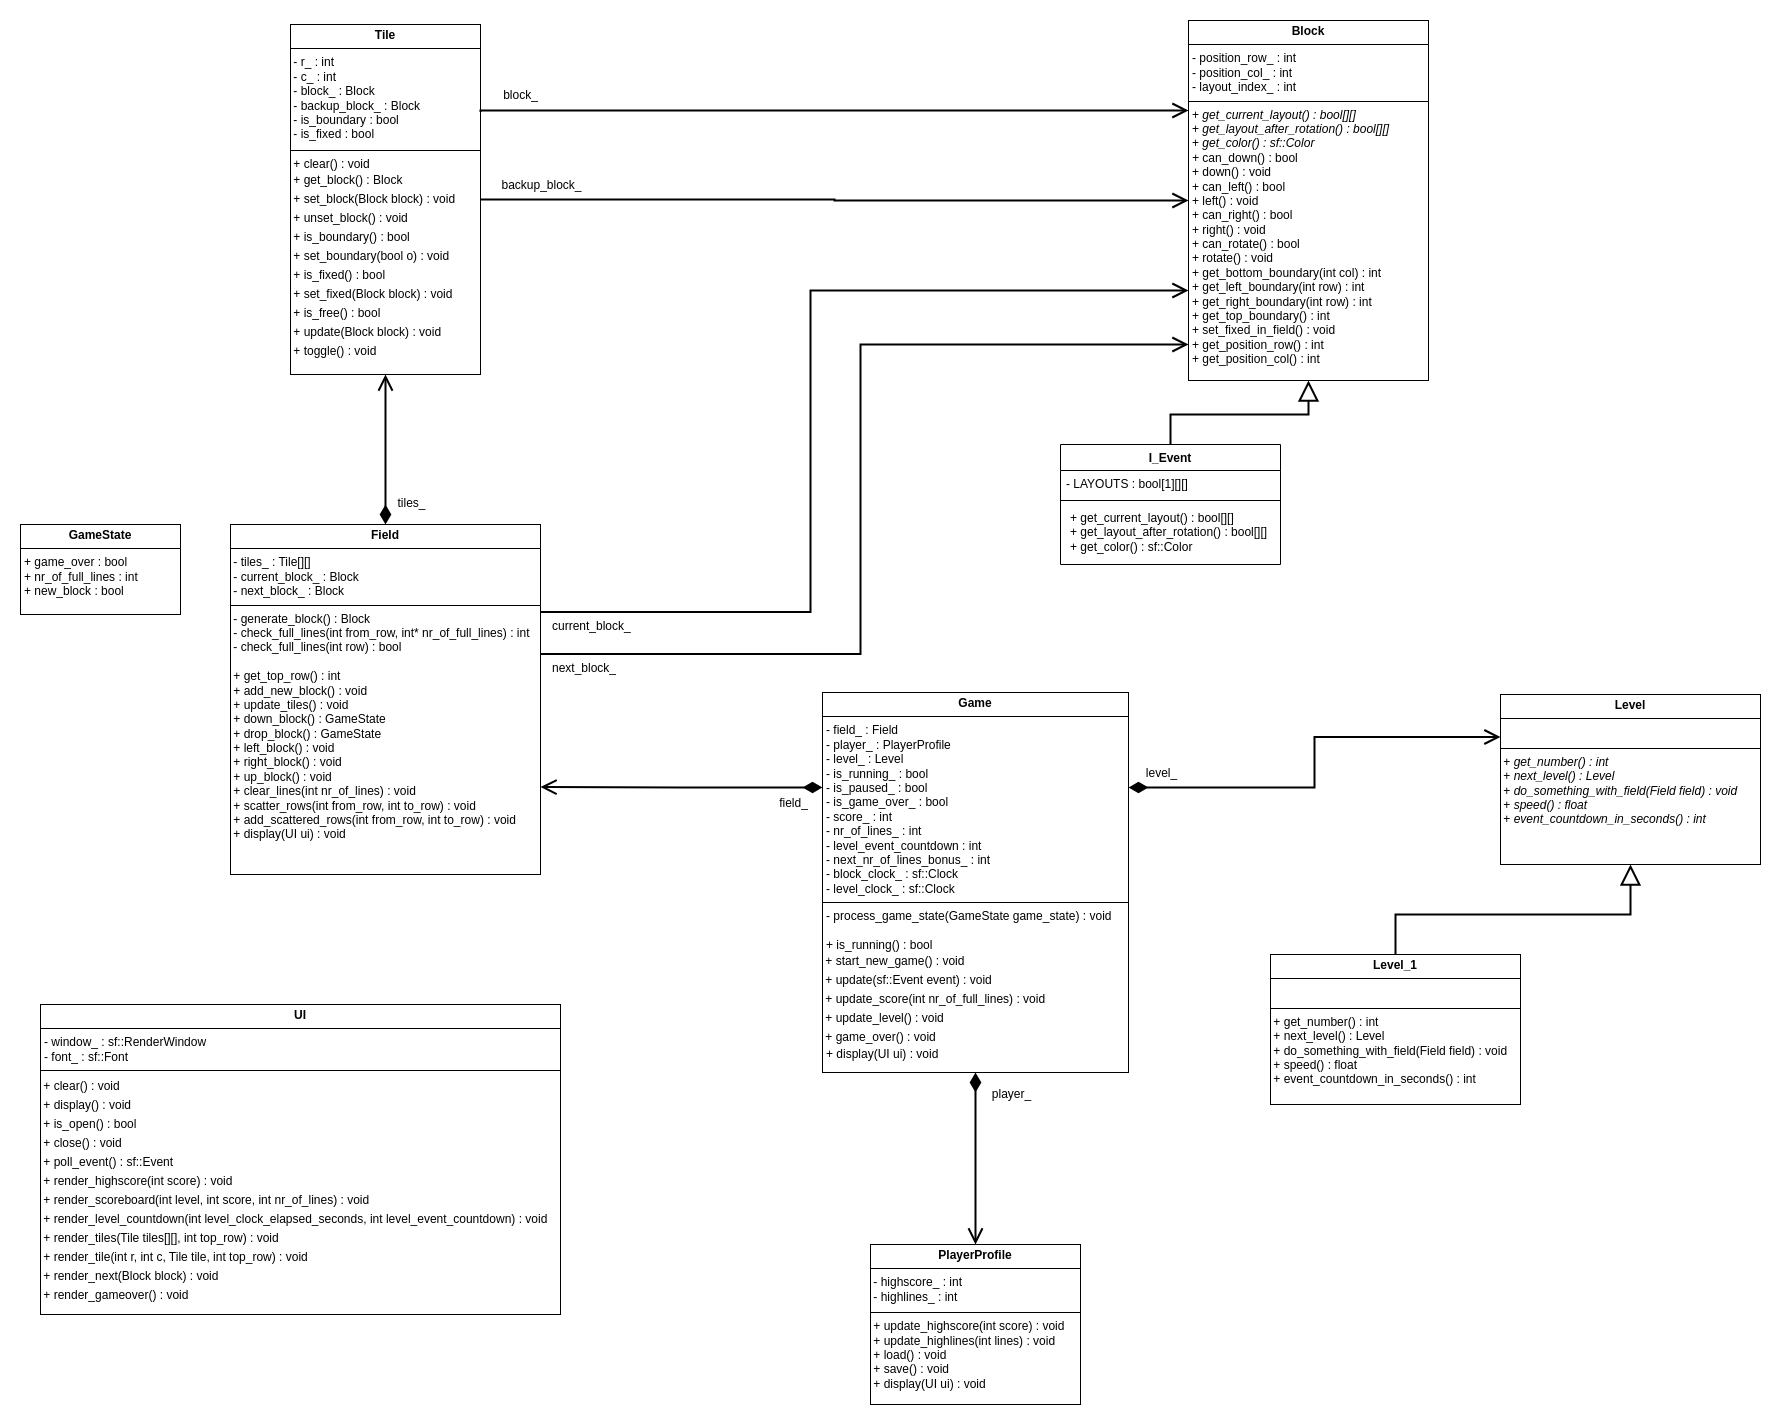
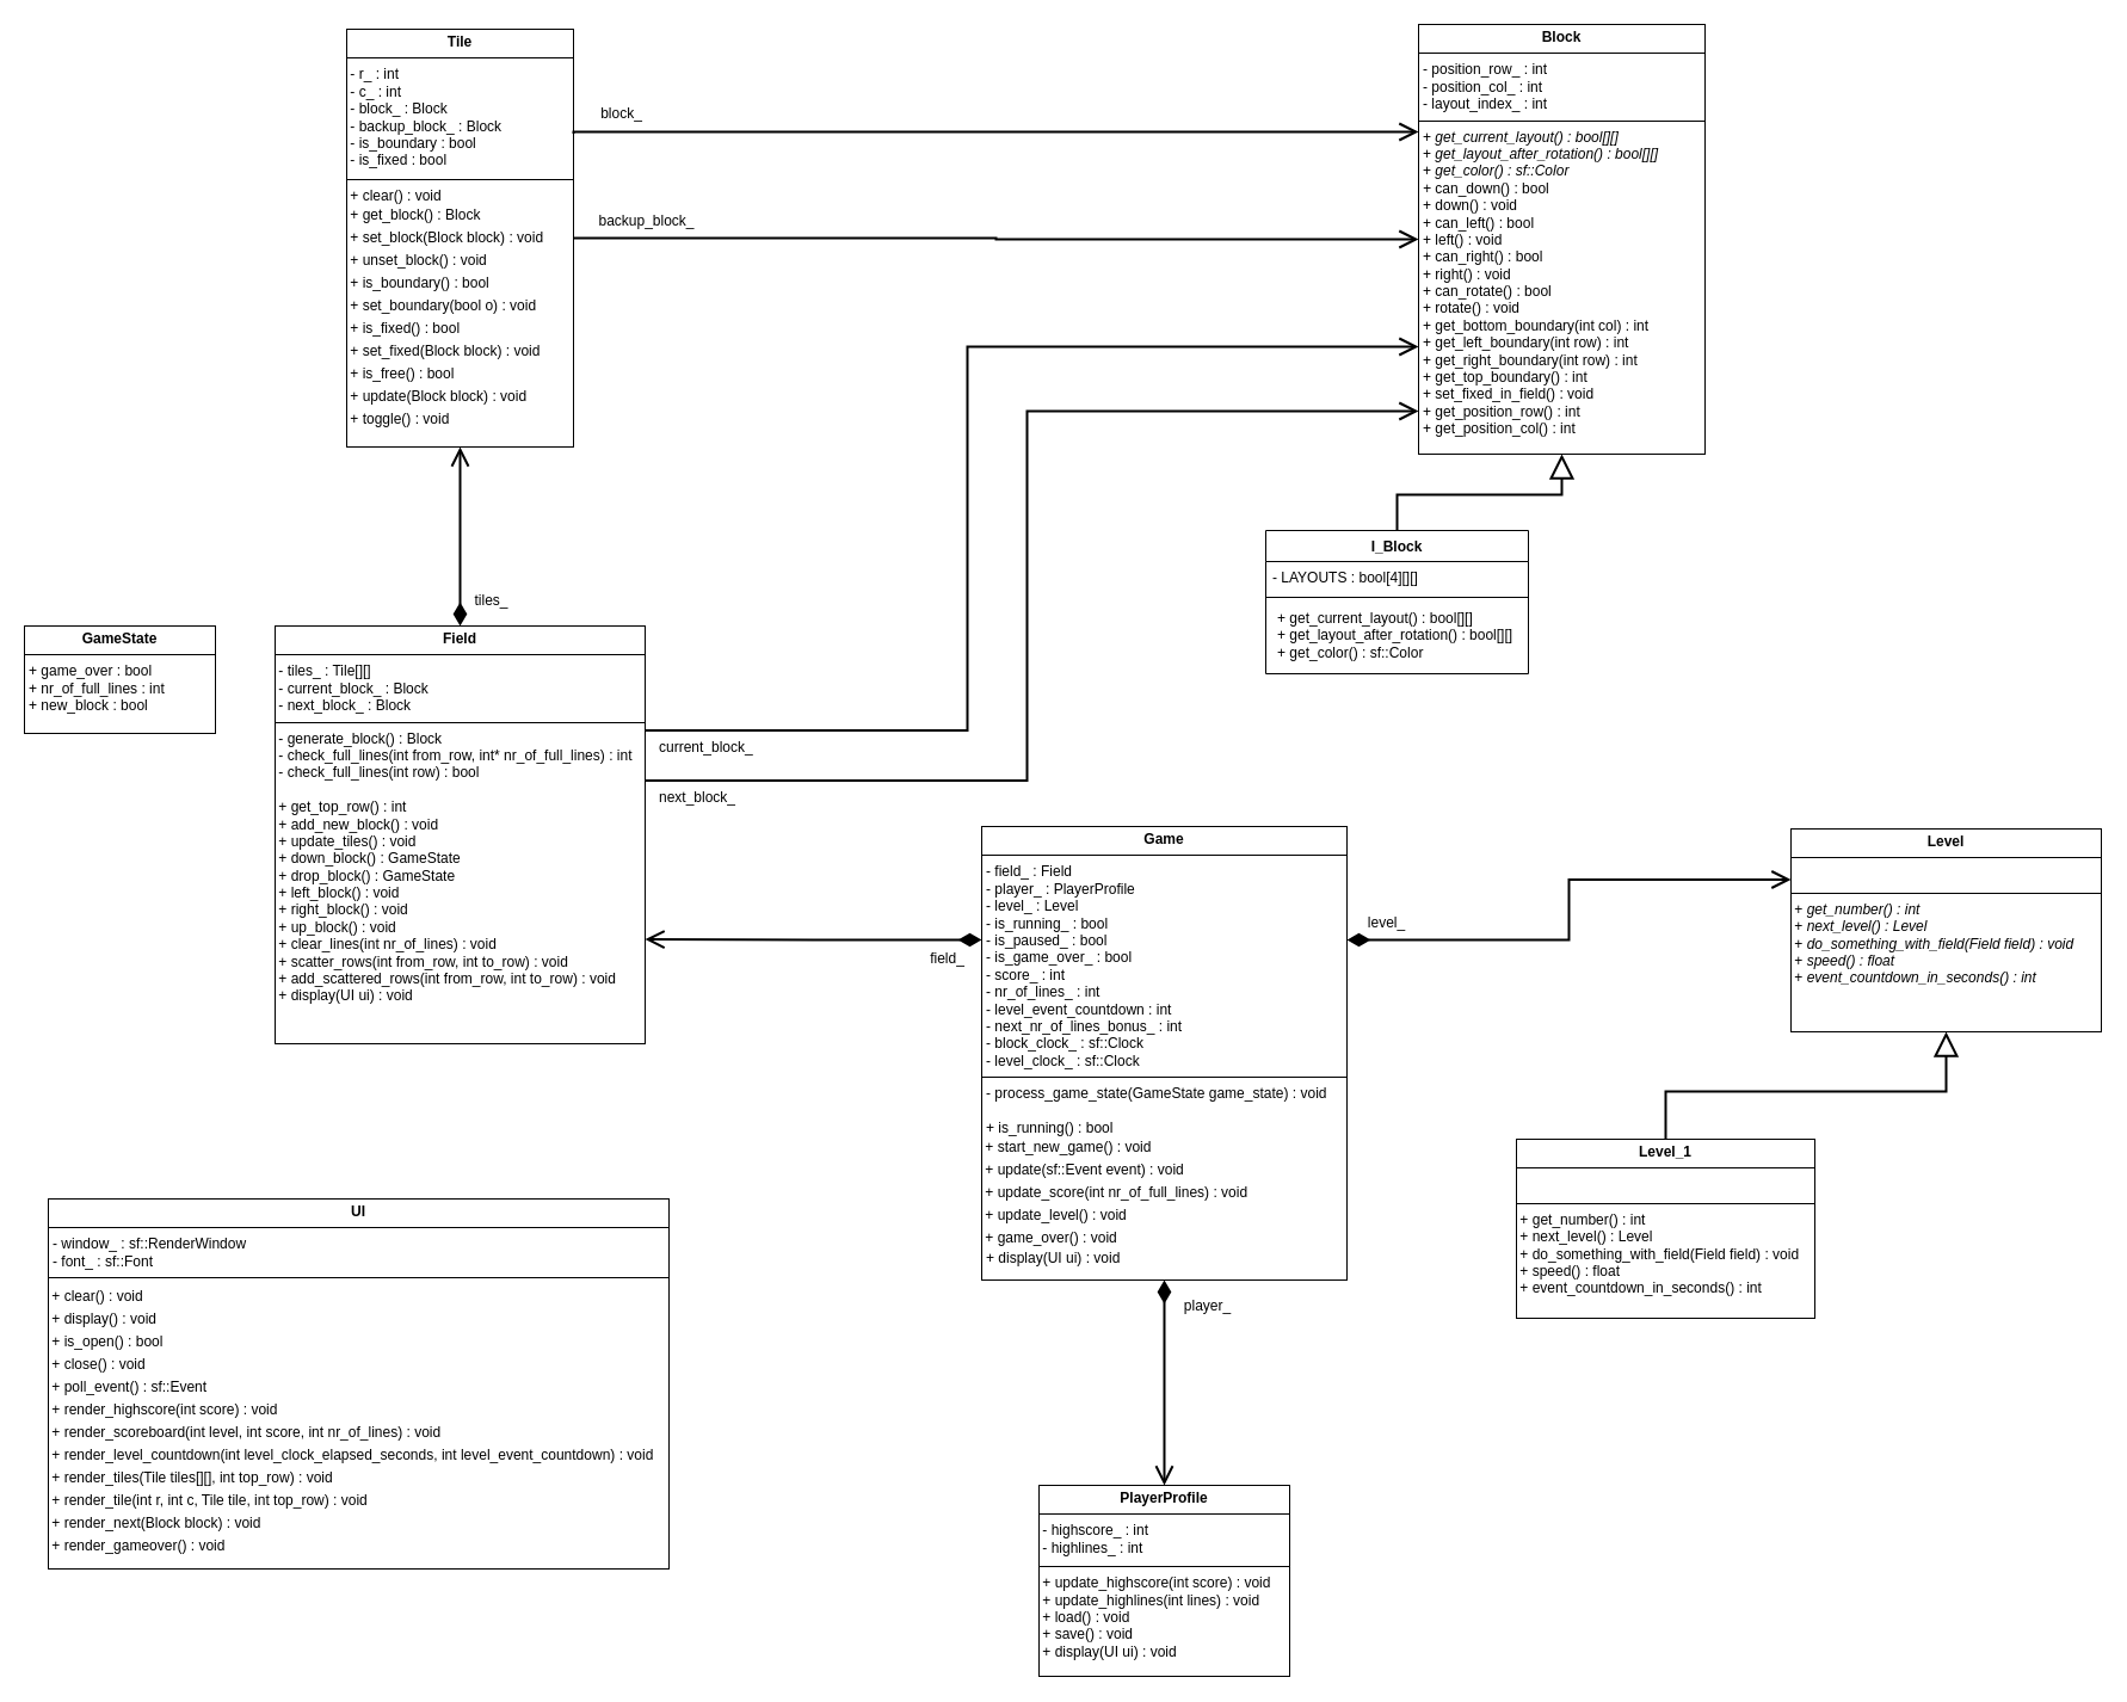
- <mxCell id="3" value="I_Event" style="swimlane;fontStyle=1;align=center;verticalAlign=top;childLayout=stackLayout;horizontal=1;startSize=26;horizontalStack=0;resizeParent=1;resizeParentMax=0;resizeLast=0;collapsible=1;marginBottom=0;whiteSpace=wrap;html=1;" parent="1" vertex="1"><mxGeometry x="1060" y="444" width="220" height="120" as="geometry" /></mxCell>
+ <mxCell id="3" value="I_Block" style="swimlane;fontStyle=1;align=center;verticalAlign=top;childLayout=stackLayout;horizontal=1;startSize=26;horizontalStack=0;resizeParent=1;resizeParentMax=0;resizeLast=0;collapsible=1;marginBottom=0;whiteSpace=wrap;html=1;" parent="1" vertex="1"><mxGeometry x="1060" y="444" width="220" height="120" as="geometry" /></mxCell>
- <mxCell id="4" value="- LAYOUTS : bool[1][][]" style="text;strokeColor=none;fillColor=none;align=left;verticalAlign=top;spacingLeft=4;spacingRight=4;overflow=hidden;rotatable=0;points=[[0,0.5],[1,0.5]];portConstraint=eastwest;whiteSpace=wrap;html=1;" parent="3" vertex="1"><mxGeometry y="26" width="220" height="26" as="geometry" /></mxCell>
+ <mxCell id="4" value="- LAYOUTS : bool[4][][]" style="text;strokeColor=none;fillColor=none;align=left;verticalAlign=top;spacingLeft=4;spacingRight=4;overflow=hidden;rotatable=0;points=[[0,0.5],[1,0.5]];portConstraint=eastwest;whiteSpace=wrap;html=1;" parent="3" vertex="1"><mxGeometry y="26" width="220" height="26" as="geometry" /></mxCell>
